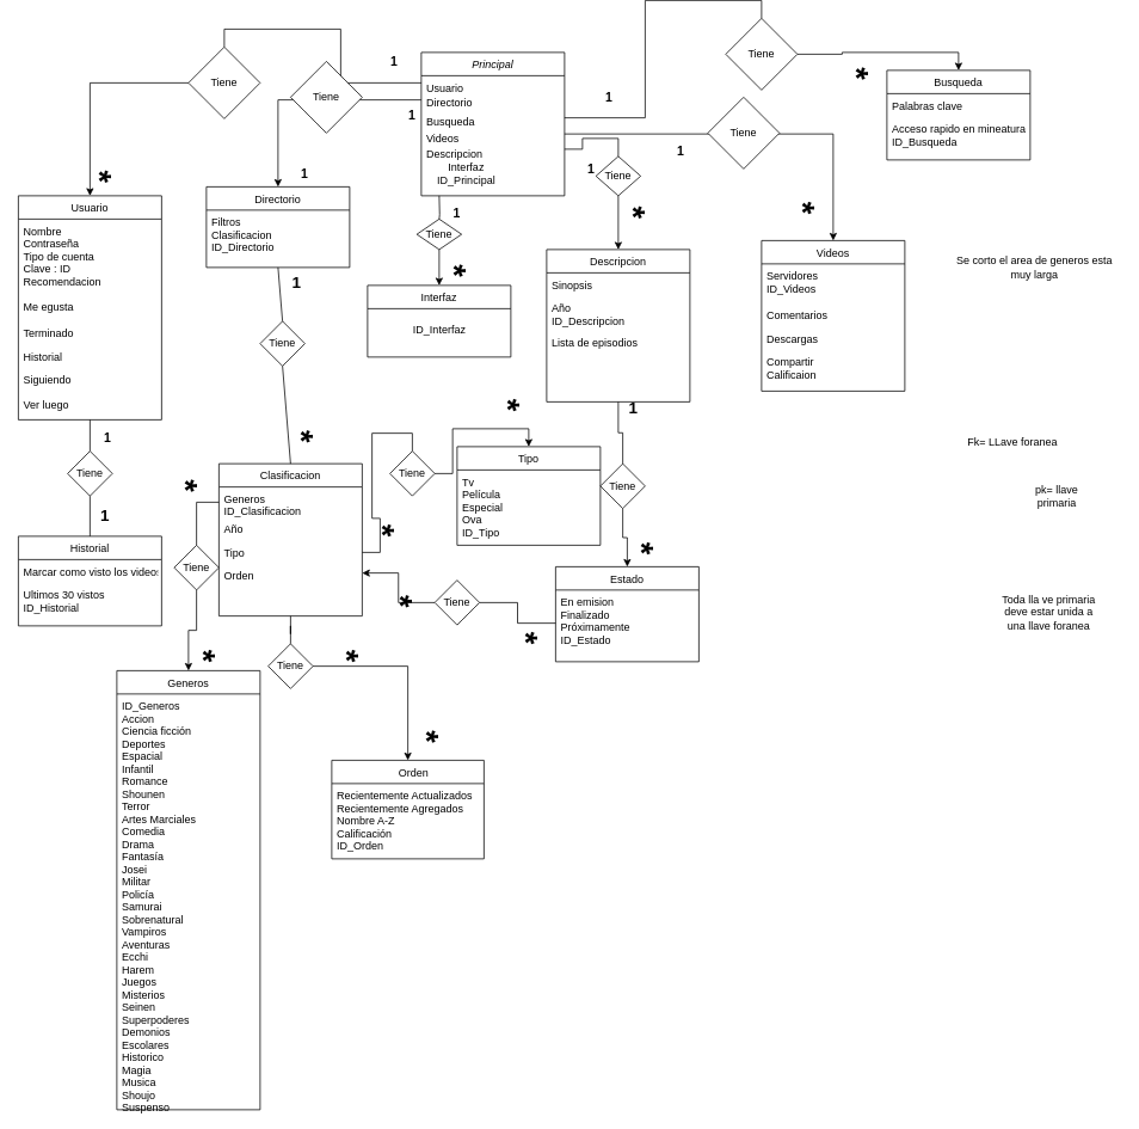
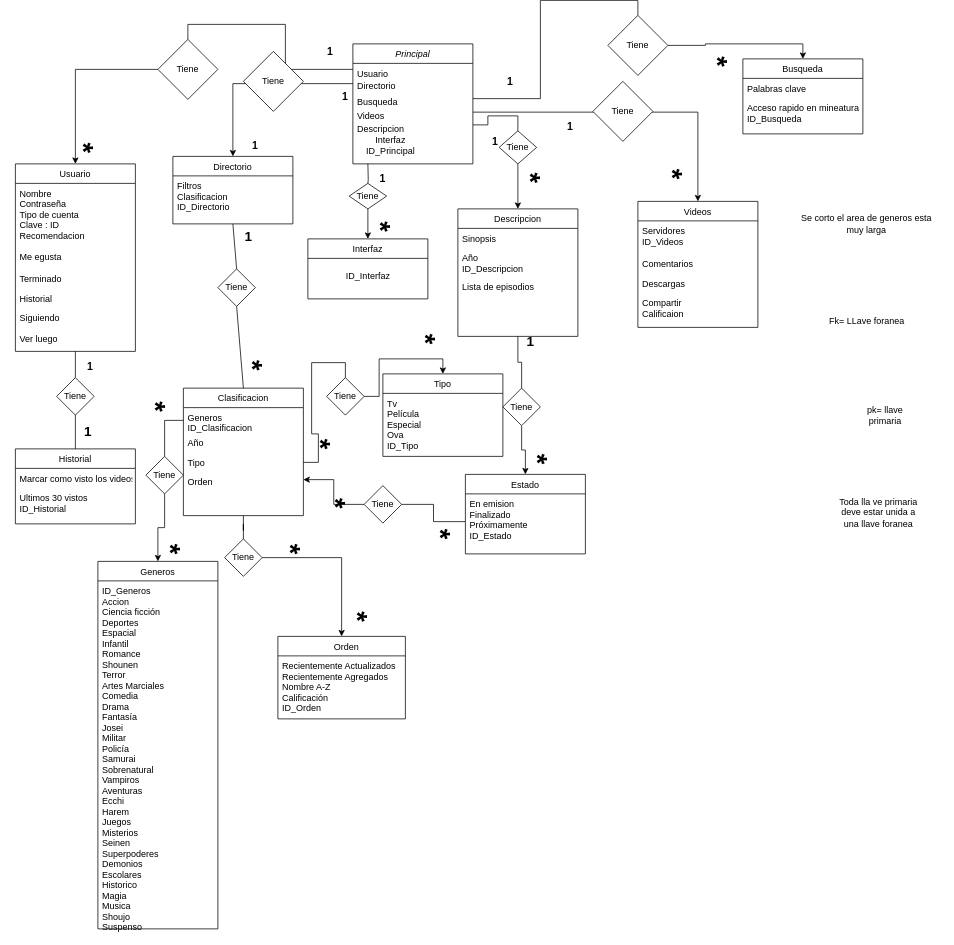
- <mxCell id="59" value="Fk= LLave foranea" style="text;html=1;align=center;verticalAlign=middle;resizable=0;points=[];autosize=1;strokeColor=none;" parent="1" vertex="1"><mxGeometry x="1070" y="483" width="120" height="20" as="geometry" /></mxCell>
+ <mxCell id="59" value="Fk= LLave foranea" style="text;html=1;align=center;verticalAlign=middle;resizable=0;points=[];autosize=1;strokeColor=none;" parent="1" vertex="1"><mxGeometry x="1095" y="418" width="120" height="20" as="geometry" /></mxCell>
